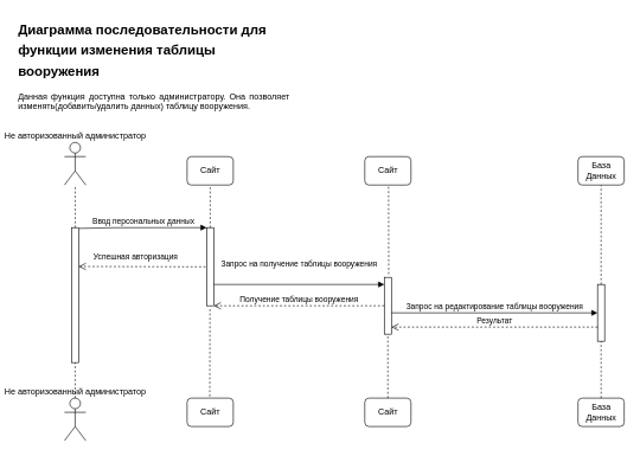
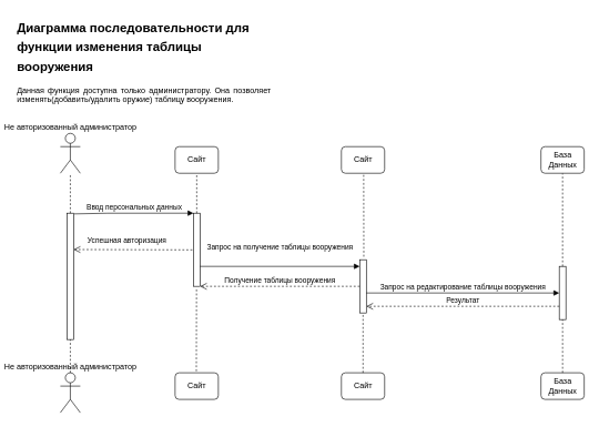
- <mxCell id="28" value="&lt;h1 style=&quot;&quot;&gt;&lt;font style=&quot;font-size: 19px;&quot;&gt;Диаграмма последовательности для функции изменения таблицы вооружения&lt;/font&gt;&lt;/h1&gt;&lt;p style=&quot;text-align: justify;&quot;&gt;Данная функция доступна только администратору. Она позволяет изменять(добавить/удалить данных) таблицу вооружения.&lt;/p&gt;" style="text;html=1;strokeColor=none;fillColor=none;spacing=5;spacingTop=-20;whiteSpace=wrap;overflow=hidden;rounded=0;" vertex="1" parent="1"><mxGeometry x="20" y="20" width="390" height="140" as="geometry" /></mxCell>
+ <mxCell id="28" value="&lt;h1 style=&quot;&quot;&gt;&lt;font style=&quot;font-size: 19px;&quot;&gt;Диаграмма последовательности для функции изменения таблицы вооружения&lt;/font&gt;&lt;/h1&gt;&lt;p style=&quot;text-align: justify;&quot;&gt;Данная функция доступна только администратору. Она позволяет изменять(добавить/удалить оружие) таблицу вооружения.&lt;/p&gt;" style="text;html=1;strokeColor=none;fillColor=none;spacing=5;spacingTop=-20;whiteSpace=wrap;overflow=hidden;rounded=0;" vertex="1" parent="1"><mxGeometry x="20" y="20" width="390" height="140" as="geometry" /></mxCell>
